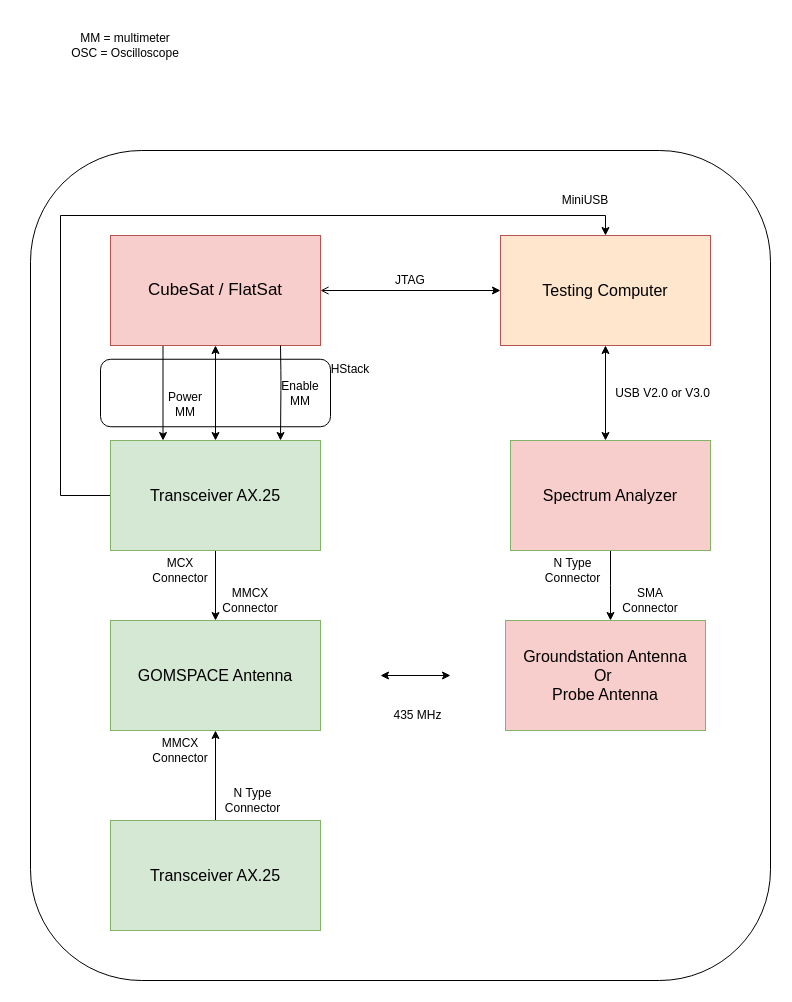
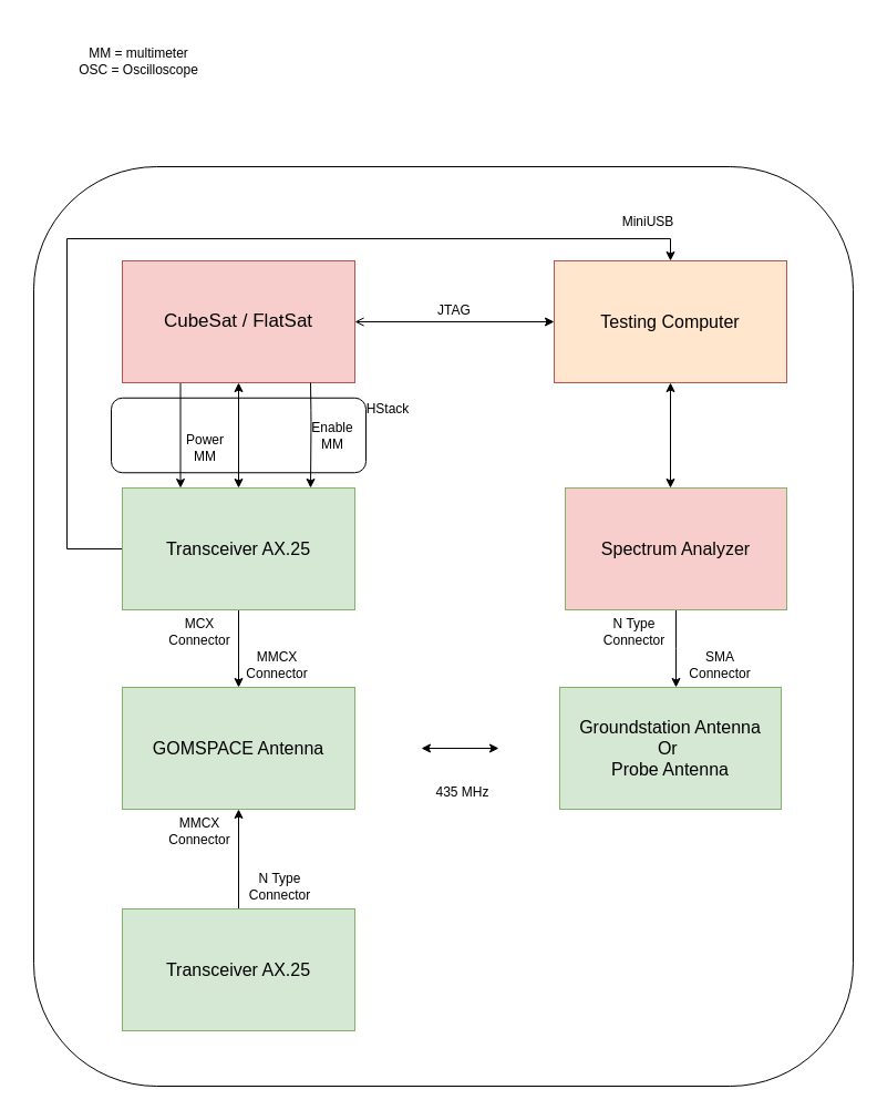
- <mxCell id="24" value="MM = multimeter&lt;br&gt;OSC = Oscilloscope" style="text;html=1;strokeColor=none;fillColor=none;align=center;verticalAlign=middle;whiteSpace=wrap;rounded=0;" vertex="1" parent="1"><mxGeometry x="20" y="20" width="210" height="50" as="geometry" /></mxCell>
+ <mxCell id="24" value="MM = multimeter&lt;br&gt;OSC = Oscilloscope" style="text;html=1;strokeColor=none;fillColor=none;align=center;verticalAlign=middle;whiteSpace=wrap;rounded=0;" vertex="1" parent="1"><mxGeometry x="20" y="30" width="210" height="50" as="geometry" /></mxCell>
- <mxCell id="16" value="USB V2.0 or V3.0" style="text;html=1;strokeColor=none;fillColor=none;align=center;verticalAlign=middle;whiteSpace=wrap;rounded=0;" parent="1" vertex="1"><mxGeometry x="605" y="373.5" width="115" height="38" as="geometry" /></mxCell>
- <mxCell id="27" value="&lt;font style=&quot;font-size: 16px&quot;&gt;Groundstation Antenna&lt;br&gt;Or&amp;nbsp;&lt;br&gt;Probe Antenna&lt;br&gt;&lt;/font&gt;" style="rounded=0;whiteSpace=wrap;html=1;fillColor=#f8cecc;strokeColor=#82b366;" vertex="1" parent="1"><mxGeometry x="505" y="620" width="200" height="110" as="geometry" /></mxCell>
+ <mxCell id="27" value="&lt;font style=&quot;font-size: 16px&quot;&gt;Groundstation Antenna&lt;br&gt;Or&amp;nbsp;&lt;br&gt;Probe Antenna&lt;br&gt;&lt;/font&gt;" style="rounded=0;whiteSpace=wrap;html=1;fillColor=#d5e8d4;strokeColor=#82b366;" vertex="1" parent="1"><mxGeometry x="505" y="620" width="200" height="110" as="geometry" /></mxCell>
